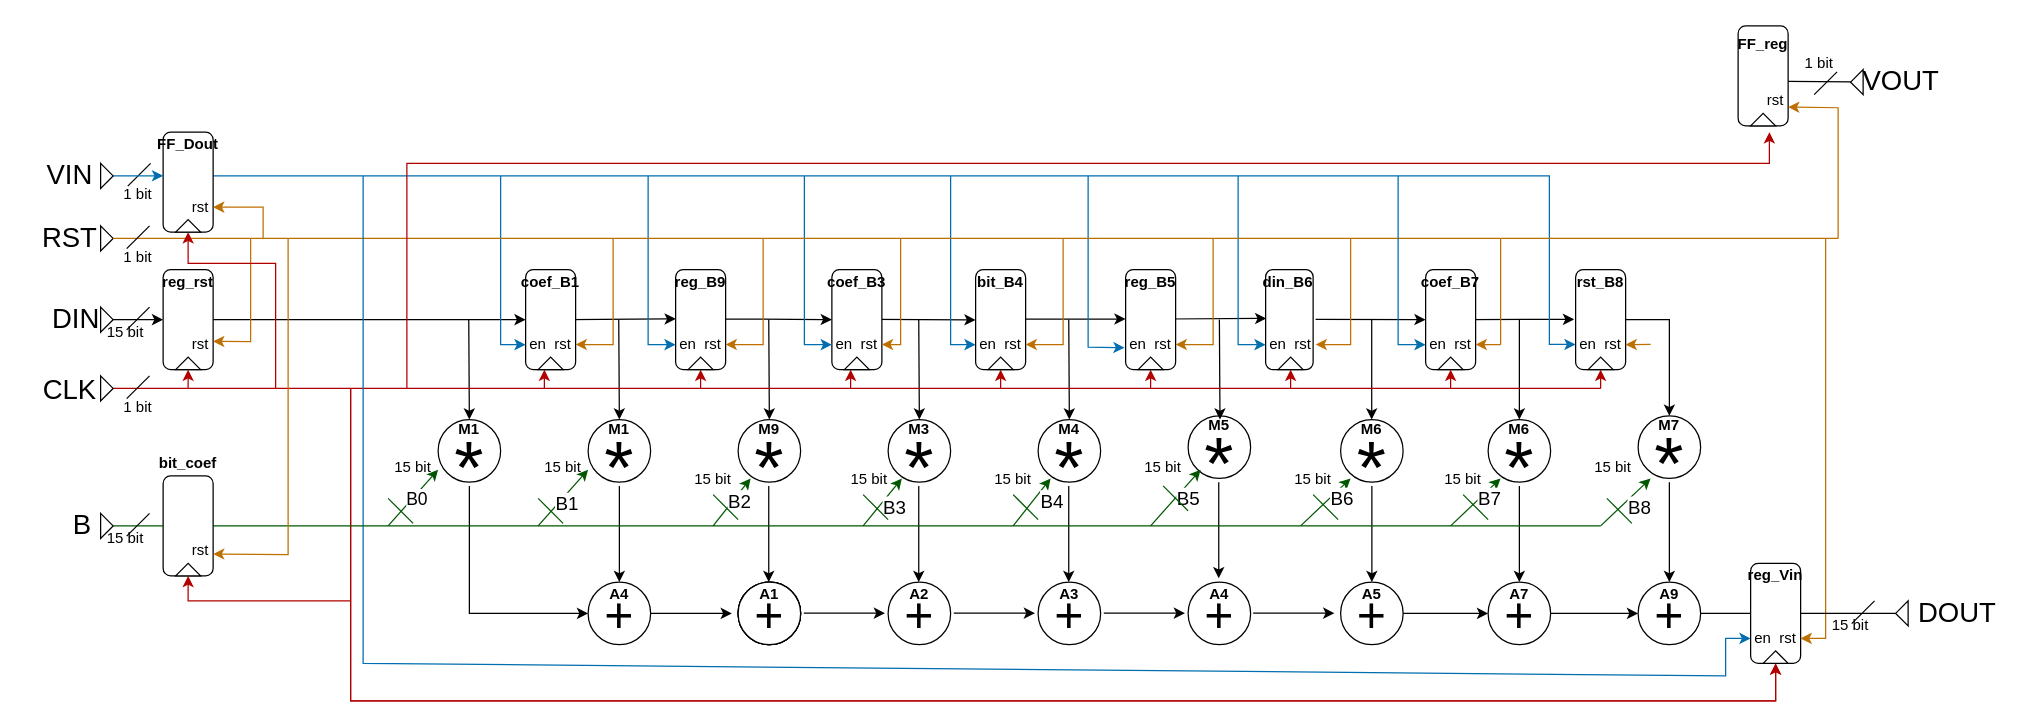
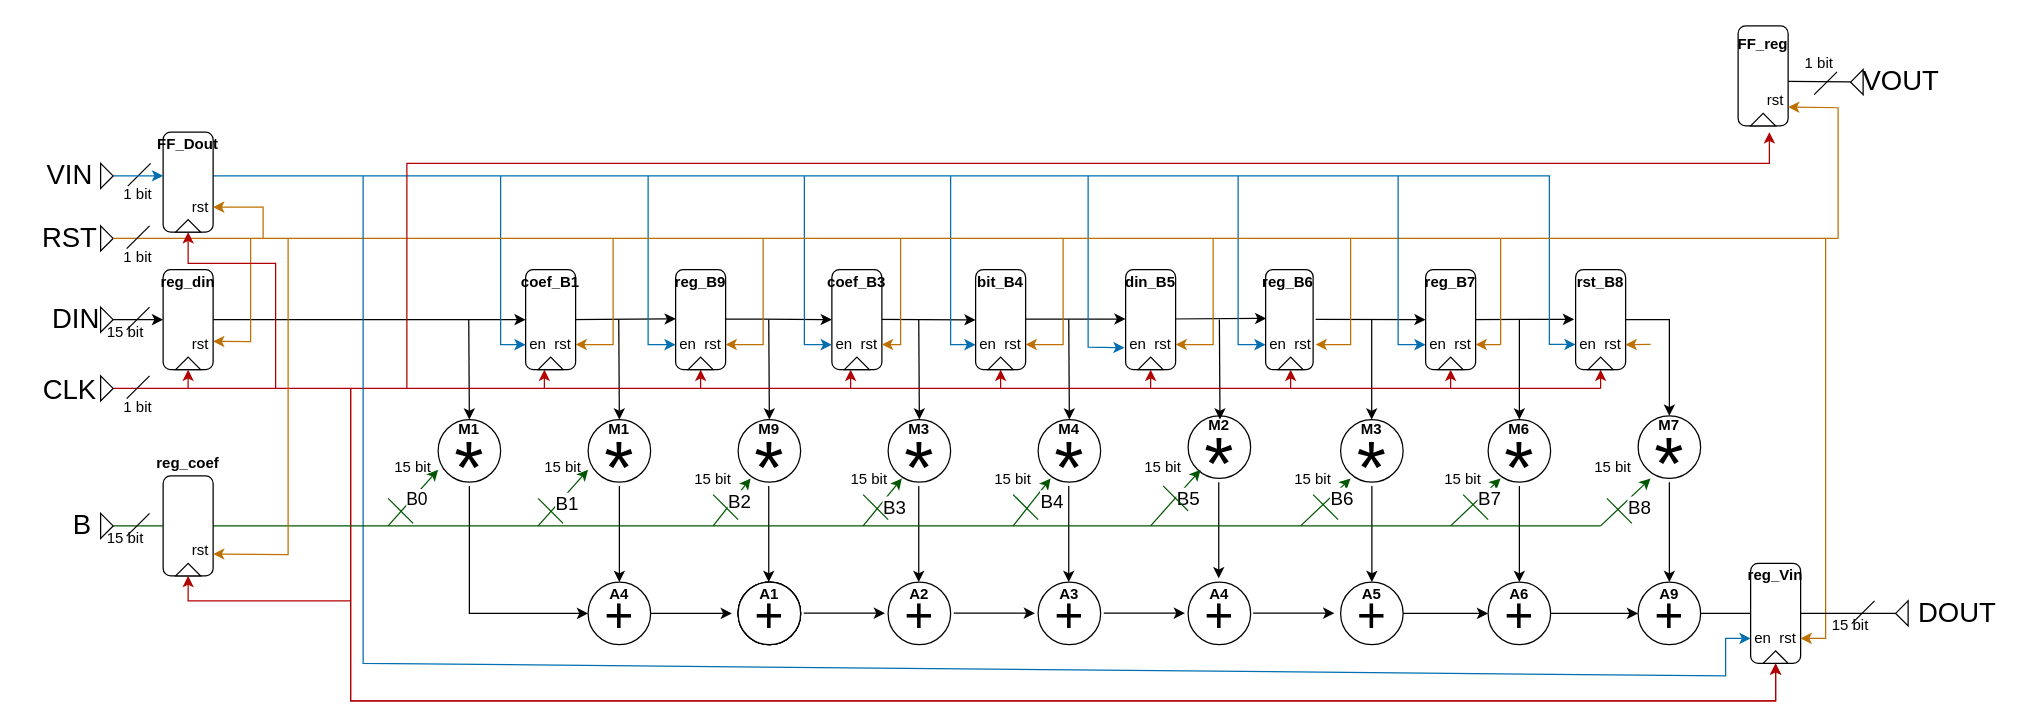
- <mxCell id="151" value="&lt;b&gt;reg_rst&lt;/b&gt;" style="text;html=1;align=center;verticalAlign=middle;whiteSpace=wrap;rounded=0;" parent="1" vertex="1"><mxGeometry x="120" y="210" width="60" height="30" as="geometry" /></mxCell>
+ <mxCell id="151" value="&lt;b&gt;reg_din&lt;/b&gt;" style="text;html=1;align=center;verticalAlign=middle;whiteSpace=wrap;rounded=0;" parent="1" vertex="1"><mxGeometry x="120" y="210" width="60" height="30" as="geometry" /></mxCell>
- <mxCell id="156" value="&lt;b&gt;reg_B5&lt;/b&gt;" style="text;html=1;align=center;verticalAlign=middle;whiteSpace=wrap;rounded=0;" parent="1" vertex="1"><mxGeometry x="890" y="210" width="60" height="30" as="geometry" /></mxCell>
+ <mxCell id="156" value="&lt;b&gt;din_B5&lt;/b&gt;" style="text;html=1;align=center;verticalAlign=middle;whiteSpace=wrap;rounded=0;" parent="1" vertex="1"><mxGeometry x="890" y="210" width="60" height="30" as="geometry" /></mxCell>
- <mxCell id="157" value="&lt;b&gt;din_B6&lt;/b&gt;" style="text;html=1;align=center;verticalAlign=middle;whiteSpace=wrap;rounded=0;" parent="1" vertex="1"><mxGeometry x="1000" y="210" width="60" height="30" as="geometry" /></mxCell>
+ <mxCell id="157" value="&lt;b&gt;reg_B6&lt;/b&gt;" style="text;html=1;align=center;verticalAlign=middle;whiteSpace=wrap;rounded=0;" parent="1" vertex="1"><mxGeometry x="1000" y="210" width="60" height="30" as="geometry" /></mxCell>
- <mxCell id="158" value="&lt;b&gt;coef_B7&lt;/b&gt;" style="text;html=1;align=center;verticalAlign=middle;whiteSpace=wrap;rounded=0;" parent="1" vertex="1"><mxGeometry x="1130" y="210" width="60" height="30" as="geometry" /></mxCell>
+ <mxCell id="158" value="&lt;b&gt;reg_B7&lt;/b&gt;" style="text;html=1;align=center;verticalAlign=middle;whiteSpace=wrap;rounded=0;" parent="1" vertex="1"><mxGeometry x="1130" y="210" width="60" height="30" as="geometry" /></mxCell>
- <mxCell id="188" value="&lt;b&gt;M5&lt;/b&gt;" style="text;html=1;align=center;verticalAlign=middle;whiteSpace=wrap;rounded=0;" parent="1" vertex="1"><mxGeometry x="945" y="325" width="60" height="30" as="geometry" /></mxCell>
+ <mxCell id="188" value="&lt;b&gt;M2&lt;/b&gt;" style="text;html=1;align=center;verticalAlign=middle;whiteSpace=wrap;rounded=0;" parent="1" vertex="1"><mxGeometry x="945" y="325" width="60" height="30" as="geometry" /></mxCell>
- <mxCell id="189" value="&lt;b&gt;M6&lt;/b&gt;" style="text;html=1;align=center;verticalAlign=middle;whiteSpace=wrap;rounded=0;" parent="1" vertex="1"><mxGeometry x="1067" y="328" width="60" height="30" as="geometry" /></mxCell>
+ <mxCell id="189" value="&lt;b&gt;M3&lt;/b&gt;" style="text;html=1;align=center;verticalAlign=middle;whiteSpace=wrap;rounded=0;" parent="1" vertex="1"><mxGeometry x="1067" y="328" width="60" height="30" as="geometry" /></mxCell>
- <mxCell id="247" value="&lt;b&gt;bit_coef&lt;/b&gt;" style="text;html=1;align=center;verticalAlign=middle;whiteSpace=wrap;rounded=0;" vertex="1" parent="1"><mxGeometry x="120" y="355" width="60" height="30" as="geometry" /></mxCell>
+ <mxCell id="247" value="&lt;b&gt;reg_coef&lt;/b&gt;" style="text;html=1;align=center;verticalAlign=middle;whiteSpace=wrap;rounded=0;" vertex="1" parent="1"><mxGeometry x="120" y="355" width="60" height="30" as="geometry" /></mxCell>
- <mxCell id="198" value="&lt;b&gt;A7&lt;/b&gt;" style="text;html=1;align=center;verticalAlign=middle;whiteSpace=wrap;rounded=0;" parent="1" vertex="1"><mxGeometry x="1185" y="460" width="60" height="30" as="geometry" /></mxCell>
+ <mxCell id="198" value="&lt;b&gt;A6&lt;/b&gt;" style="text;html=1;align=center;verticalAlign=middle;whiteSpace=wrap;rounded=0;" parent="1" vertex="1"><mxGeometry x="1185" y="460" width="60" height="30" as="geometry" /></mxCell>
